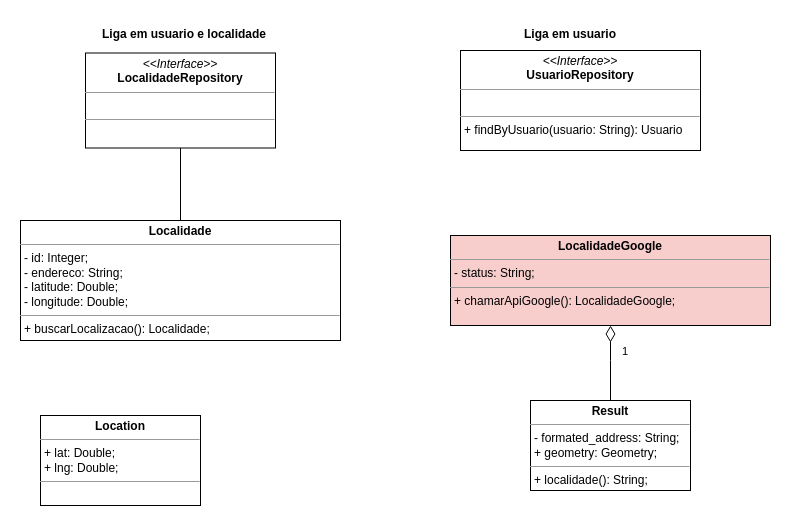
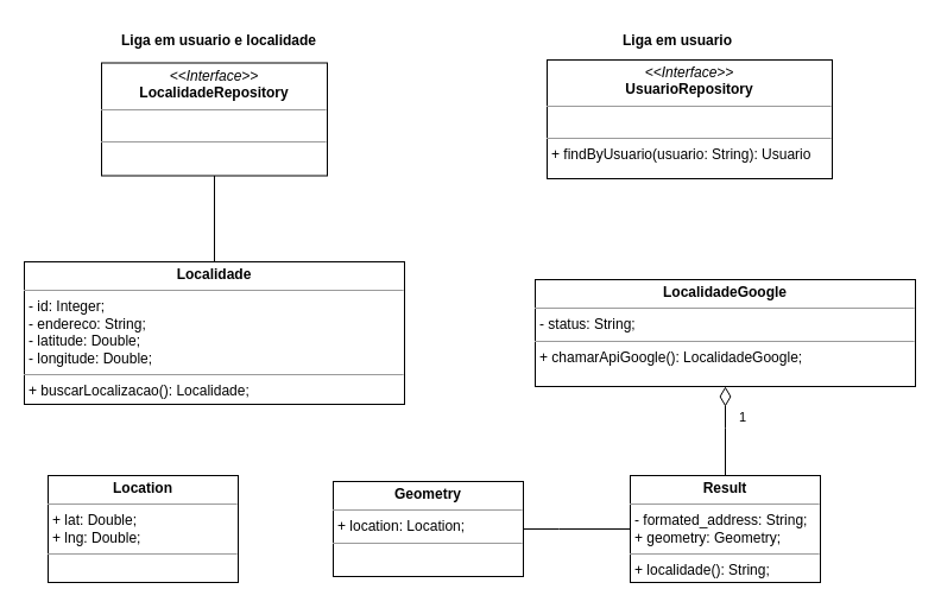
- <mxCell id="3" value="&lt;p style=&quot;margin: 0px ; margin-top: 4px ; text-align: center&quot;&gt;&lt;b&gt;LocalidadeGoogle&lt;/b&gt;&lt;/p&gt;&lt;hr size=&quot;1&quot;&gt;&lt;p style=&quot;margin: 0px ; margin-left: 4px&quot;&gt;- status: String;&amp;nbsp;&lt;/p&gt;&lt;hr size=&quot;1&quot;&gt;&lt;p style=&quot;margin: 0px ; margin-left: 4px&quot;&gt;+ chamarApiGoogle(): LocalidadeGoogle;&amp;nbsp;&lt;/p&gt;" style="verticalAlign=top;align=left;overflow=fill;fontSize=12;fontFamily=Helvetica;html=1;fillColor=#f8cecc;" vertex="1" parent="1"><mxGeometry x="450" y="235" width="320" height="90" as="geometry" /></mxCell>
+ <mxCell id="3" value="&lt;p style=&quot;margin: 0px ; margin-top: 4px ; text-align: center&quot;&gt;&lt;b&gt;LocalidadeGoogle&lt;/b&gt;&lt;/p&gt;&lt;hr size=&quot;1&quot;&gt;&lt;p style=&quot;margin: 0px ; margin-left: 4px&quot;&gt;- status: String;&amp;nbsp;&lt;/p&gt;&lt;hr size=&quot;1&quot;&gt;&lt;p style=&quot;margin: 0px ; margin-left: 4px&quot;&gt;+ chamarApiGoogle(): LocalidadeGoogle;&amp;nbsp;&lt;/p&gt;" style="verticalAlign=top;align=left;overflow=fill;fontSize=12;fontFamily=Helvetica;html=1;" vertex="1" parent="1"><mxGeometry x="450" y="235" width="320" height="90" as="geometry" /></mxCell>
+ <mxCell id="6" value="&lt;p style=&quot;margin: 0px ; margin-top: 4px ; text-align: center&quot;&gt;&lt;b&gt;Geometry&lt;/b&gt;&lt;/p&gt;&lt;hr size=&quot;1&quot;&gt;&lt;p style=&quot;margin: 0px ; margin-left: 4px&quot;&gt;+ location: Location;&lt;/p&gt;&lt;hr size=&quot;1&quot;&gt;&lt;p style=&quot;margin: 0px ; margin-left: 4px&quot;&gt;&lt;br&gt;&lt;/p&gt;" style="verticalAlign=top;align=left;overflow=fill;fontSize=12;fontFamily=Helvetica;html=1;" vertex="1" parent="1"><mxGeometry x="280" y="405" width="160" height="80" as="geometry" /></mxCell>
+ <mxCell id="7" value="" style="endArrow=none;html=1;edgeStyle=orthogonalEdgeStyle;rounded=0;exitX=1;exitY=0.5;exitDx=0;exitDy=0;entryX=0;entryY=0.5;entryDx=0;entryDy=0;fontColor=none;noLabel=1;labelBackgroundColor=none;" edge="1" parent="1" source="6" target="4"><mxGeometry relative="1" as="geometry"><mxPoint x="440" y="455" as="sourcePoint" /><mxPoint x="530" y="455" as="targetPoint" /><Array as="points"><mxPoint x="470" y="445" /><mxPoint x="470" y="445" /></Array></mxGeometry></mxCell>
- <mxCell id="8" value="&lt;p style=&quot;margin: 0px ; margin-top: 4px ; text-align: center&quot;&gt;&lt;b&gt;Location&lt;/b&gt;&lt;/p&gt;&lt;hr size=&quot;1&quot;&gt;&lt;p style=&quot;margin: 0px ; margin-left: 4px&quot;&gt;+ lat: Double;&lt;/p&gt;&lt;p style=&quot;margin: 0px ; margin-left: 4px&quot;&gt;+ lng: Double;&amp;nbsp;&lt;/p&gt;&lt;hr size=&quot;1&quot;&gt;&lt;p style=&quot;margin: 0px ; margin-left: 4px&quot;&gt;&lt;br&gt;&lt;/p&gt;" style="verticalAlign=top;align=left;overflow=fill;fontSize=12;fontFamily=Helvetica;html=1;fontColor=none;" vertex="1" parent="1"><mxGeometry x="40" y="415" width="160" height="90" as="geometry" /></mxCell>
+ <mxCell id="8" value="&lt;p style=&quot;margin: 0px ; margin-top: 4px ; text-align: center&quot;&gt;&lt;b&gt;Location&lt;/b&gt;&lt;/p&gt;&lt;hr size=&quot;1&quot;&gt;&lt;p style=&quot;margin: 0px ; margin-left: 4px&quot;&gt;+ lat: Double;&lt;/p&gt;&lt;p style=&quot;margin: 0px ; margin-left: 4px&quot;&gt;+ lng: Double;&amp;nbsp;&lt;/p&gt;&lt;hr size=&quot;1&quot;&gt;&lt;p style=&quot;margin: 0px ; margin-left: 4px&quot;&gt;&lt;br&gt;&lt;/p&gt;" style="verticalAlign=top;align=left;overflow=fill;fontSize=12;fontFamily=Helvetica;html=1;fontColor=none;" vertex="1" parent="1"><mxGeometry x="40" y="400" width="160" height="90" as="geometry" /></mxCell>
